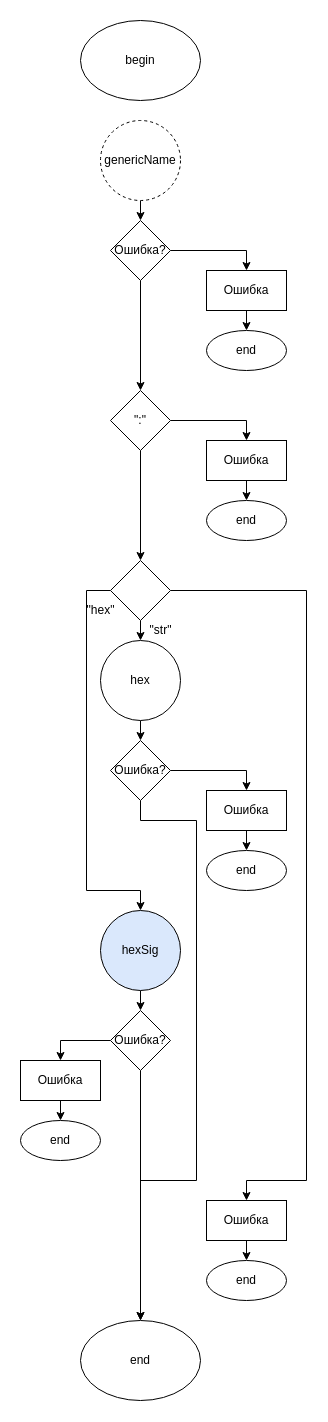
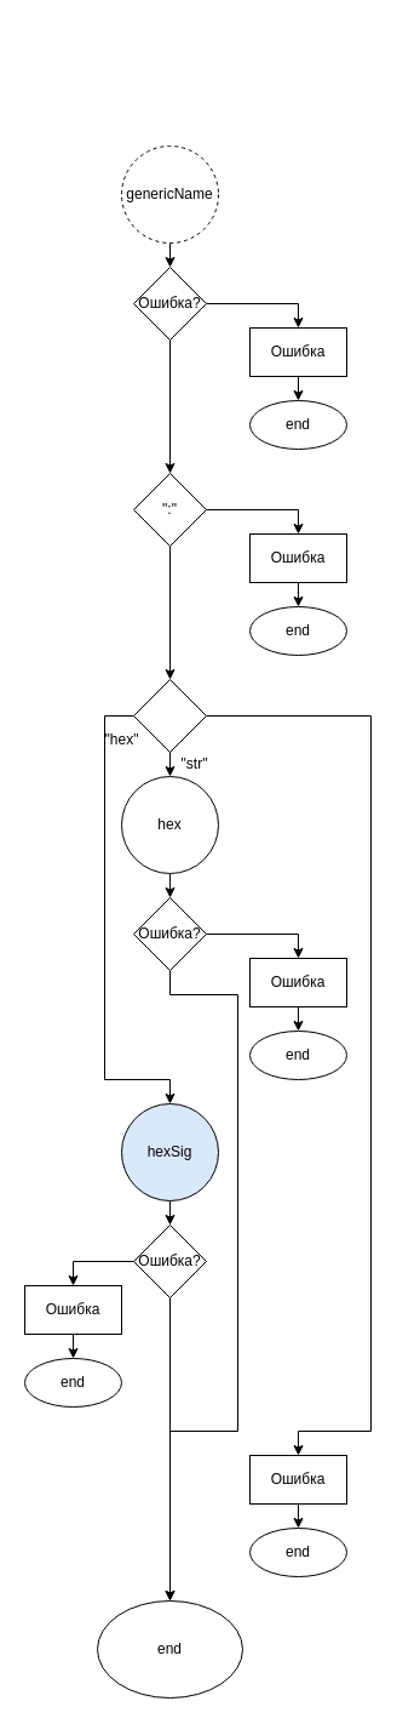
- <mxCell id="2" value="begin" style="ellipse;whiteSpace=wrap;html=1;" vertex="1" parent="1"><mxGeometry x="80" y="20" width="120" height="80" as="geometry" /></mxCell>
